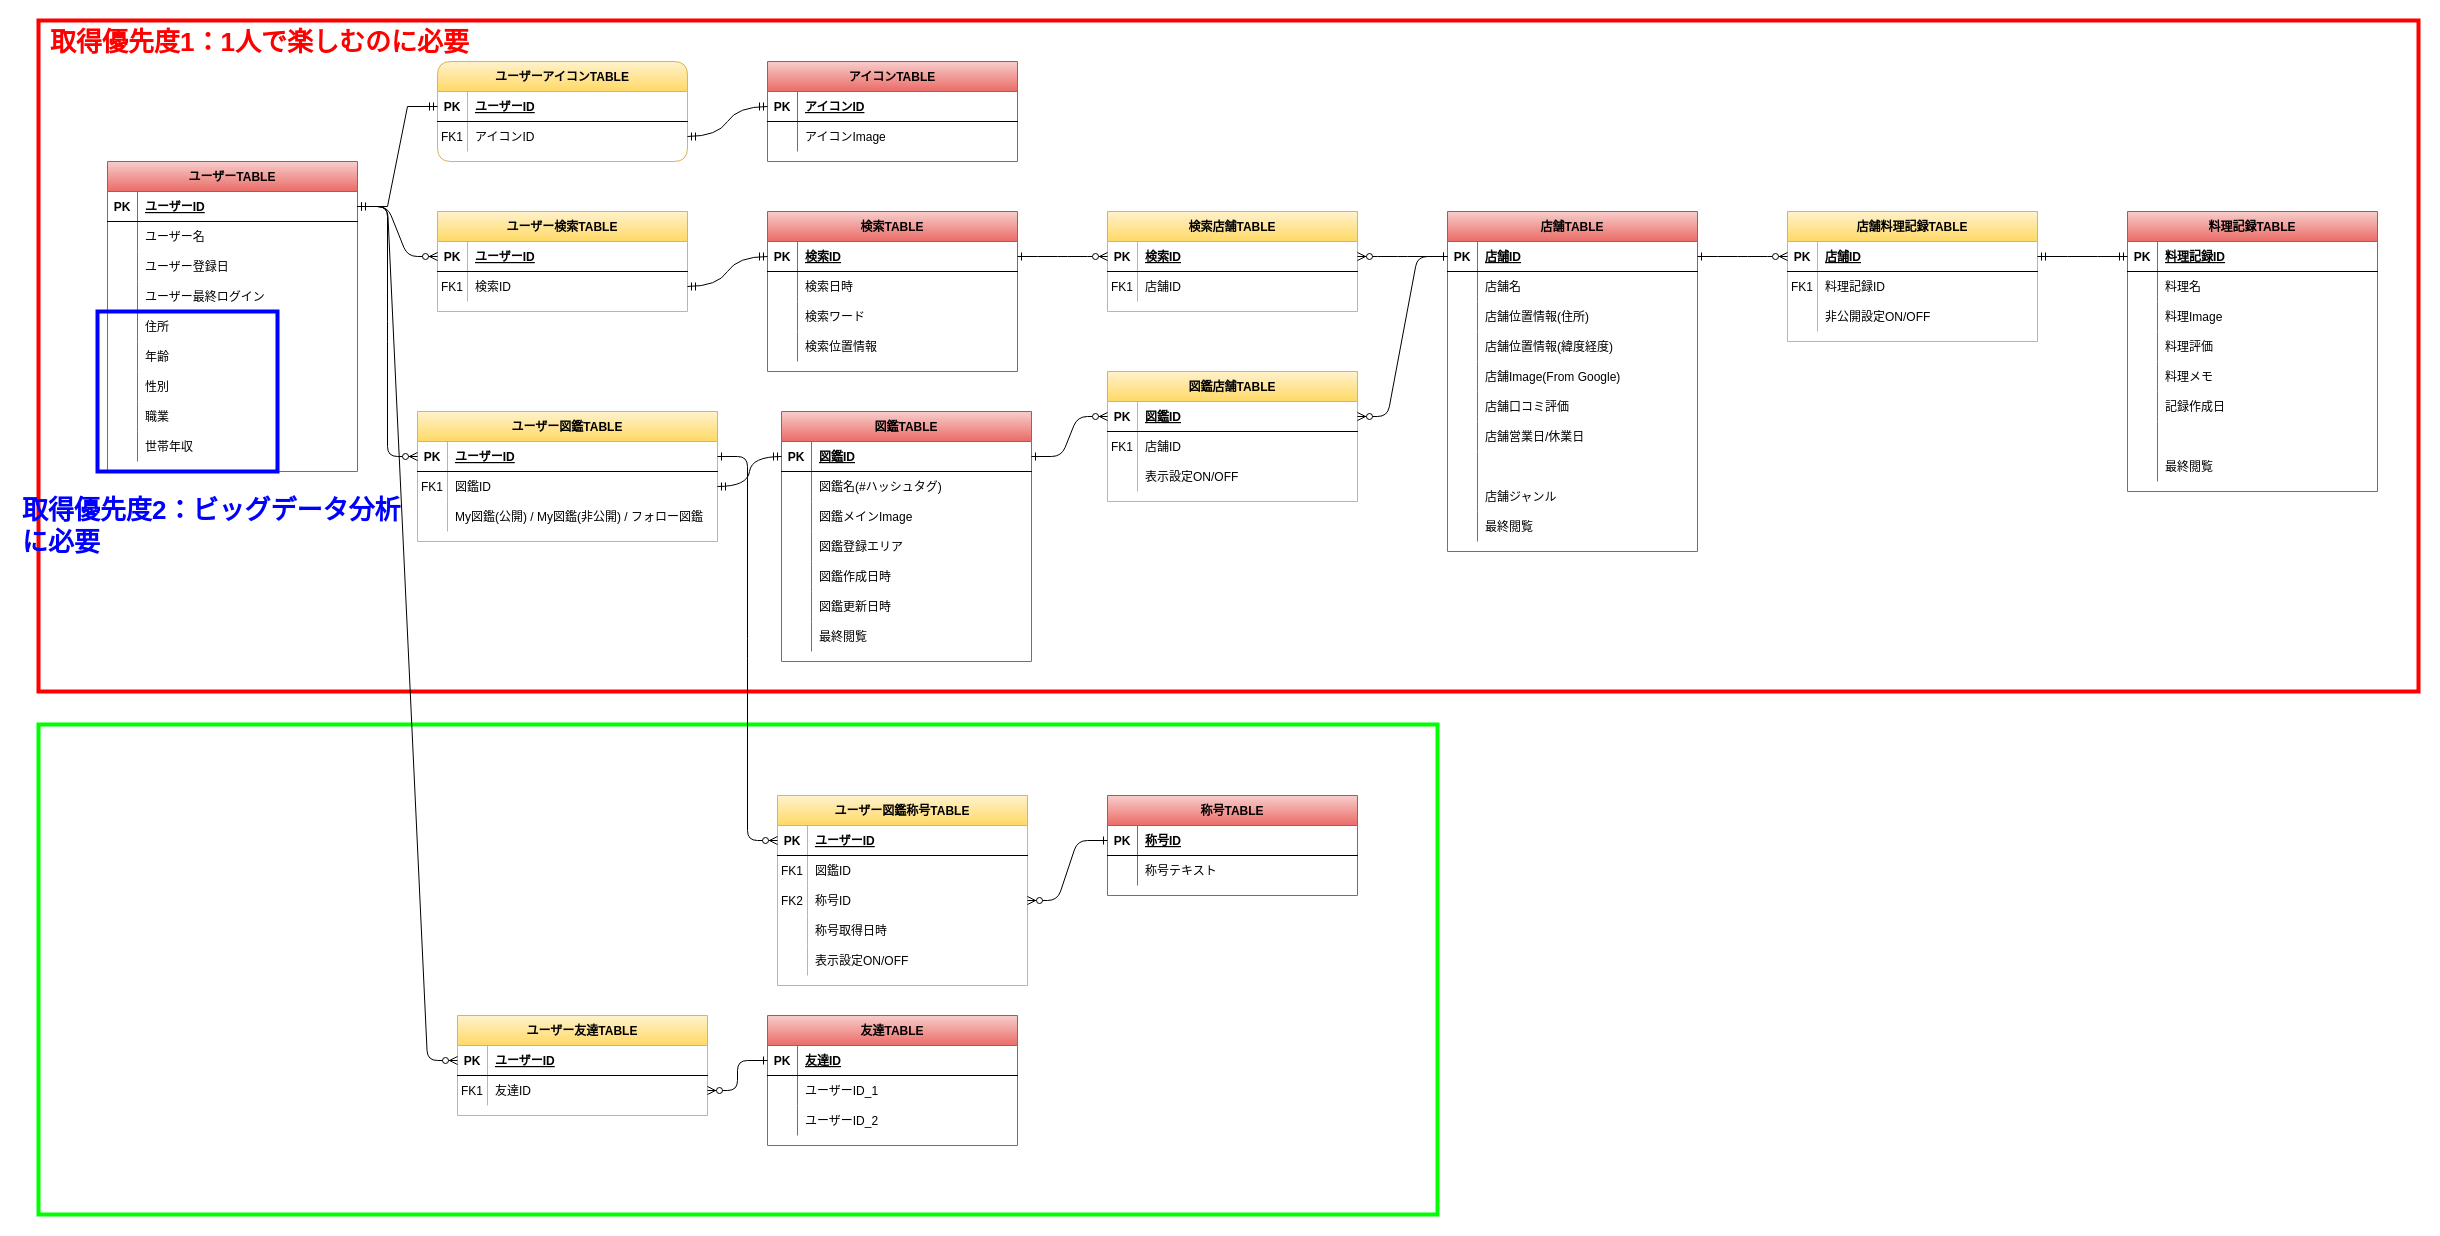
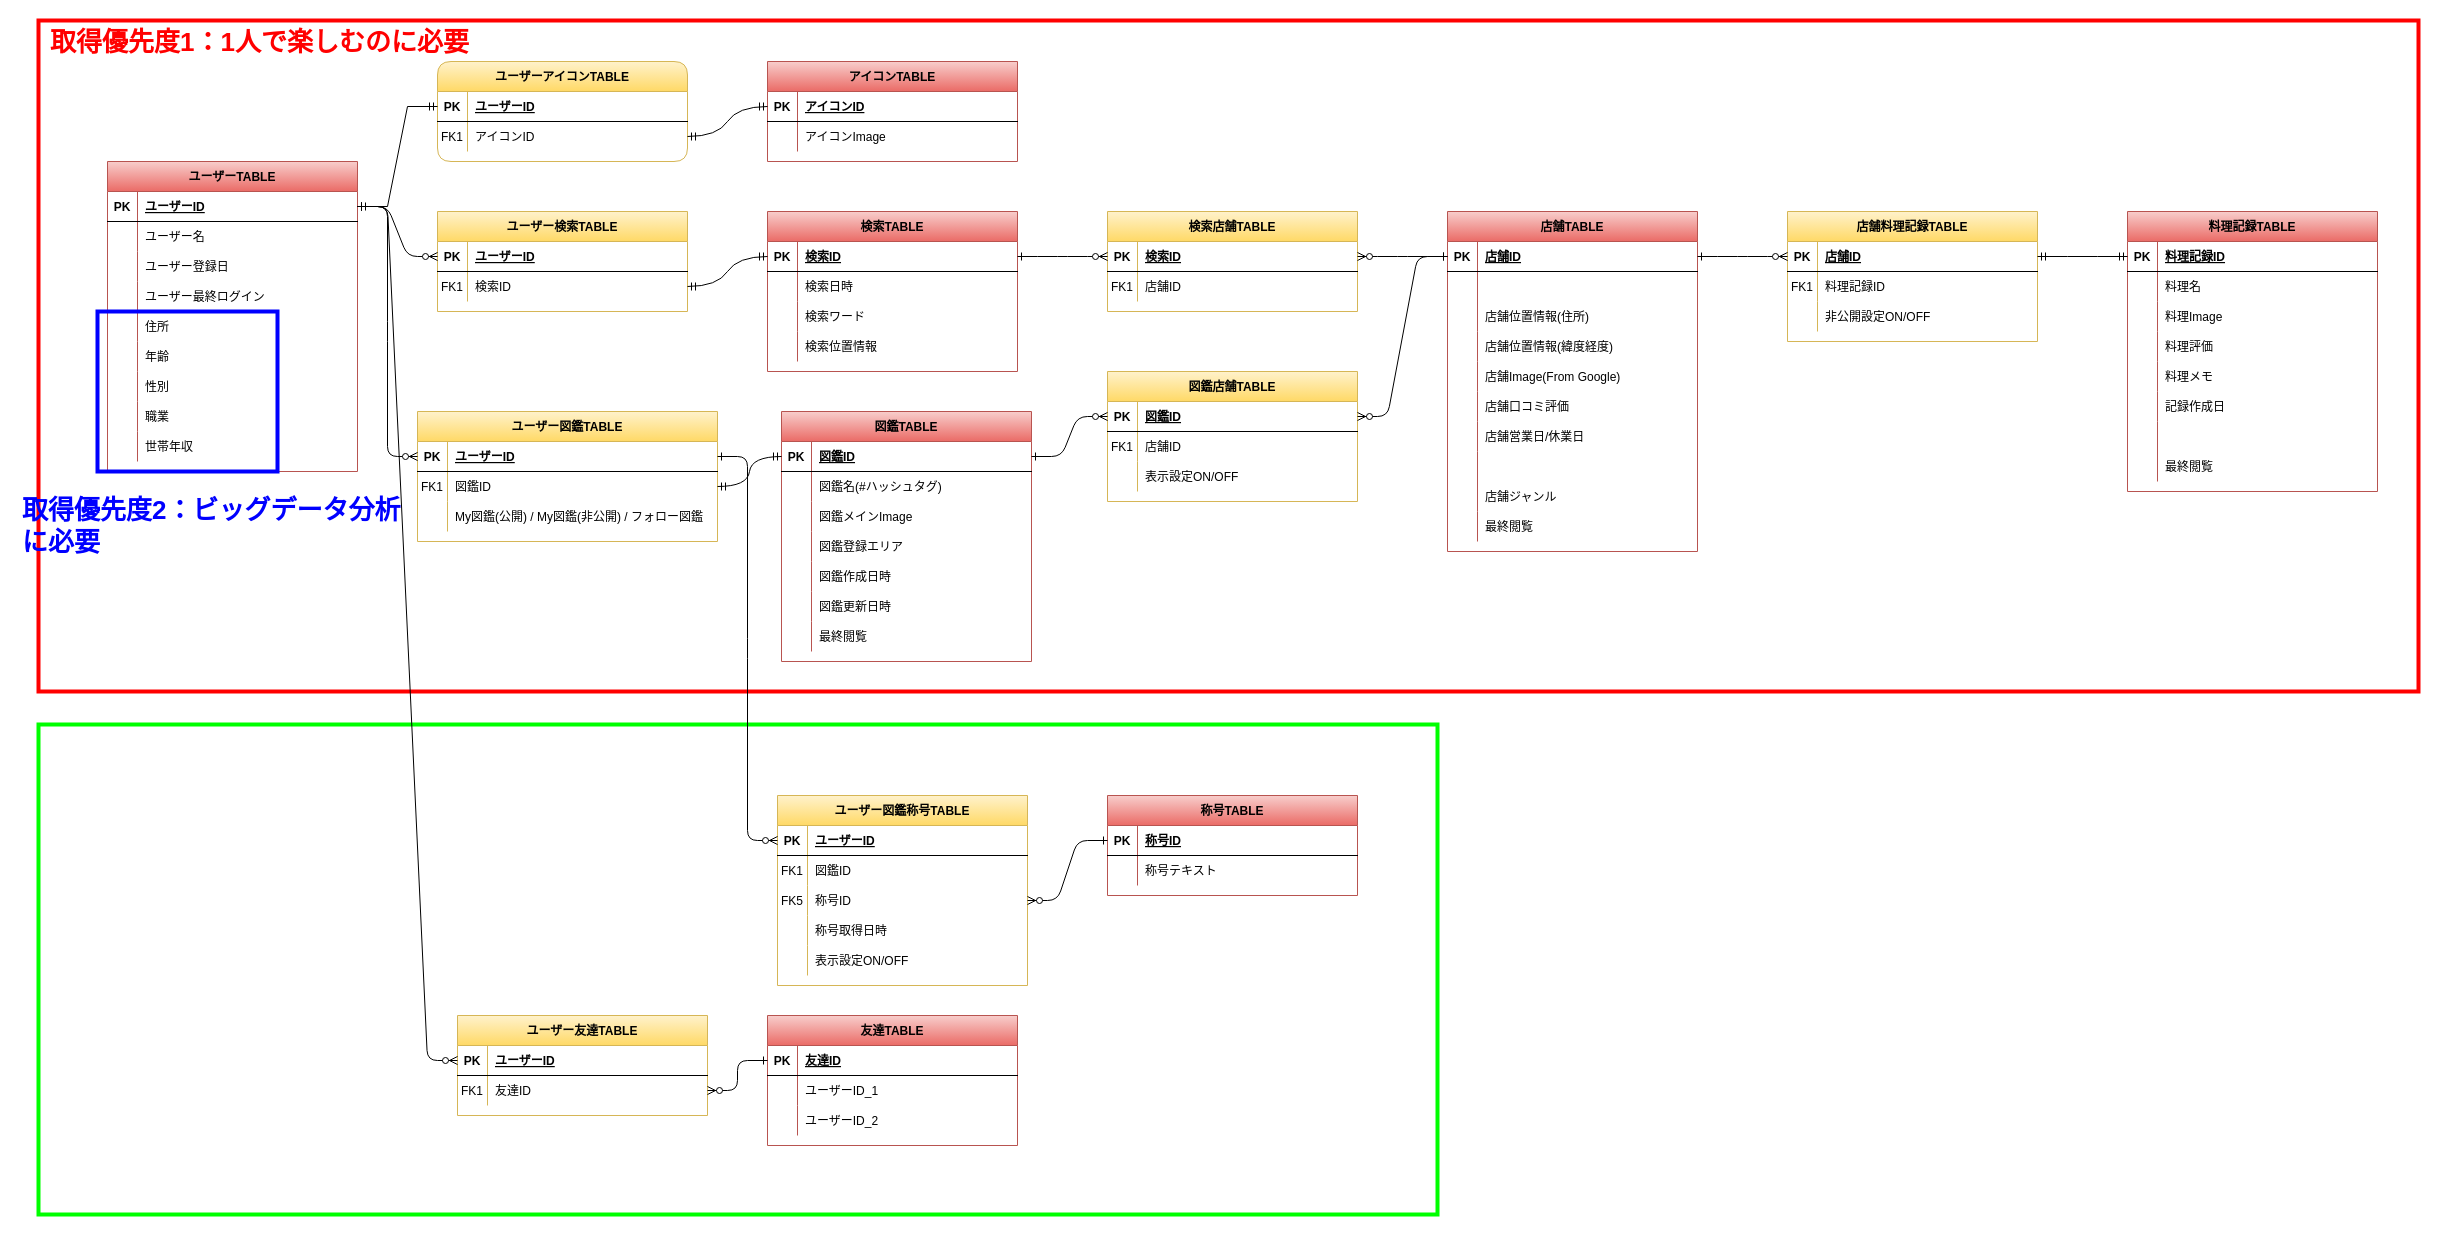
- <mxCell id="129" value="店舗名" style="shape=partialRectangle;overflow=hidden;connectable=0;fillColor=none;top=0;left=0;bottom=0;right=0;align=left;spacingLeft=6;" parent="127" vertex="1"><mxGeometry x="30" width="220" height="30" as="geometry"><mxRectangle width="220" height="30" as="alternateBounds" /></mxGeometry></mxCell>
- <mxCell id="225" value="FK2" style="shape=partialRectangle;overflow=hidden;connectable=0;fillColor=none;top=0;left=0;bottom=0;right=0;" parent="224" vertex="1"><mxGeometry width="30" height="30" as="geometry"><mxRectangle width="30" height="30" as="alternateBounds" /></mxGeometry></mxCell>
+ <mxCell id="225" value="FK5" style="shape=partialRectangle;overflow=hidden;connectable=0;fillColor=none;top=0;left=0;bottom=0;right=0;" parent="224" vertex="1"><mxGeometry width="30" height="30" as="geometry"><mxRectangle width="30" height="30" as="alternateBounds" /></mxGeometry></mxCell>
